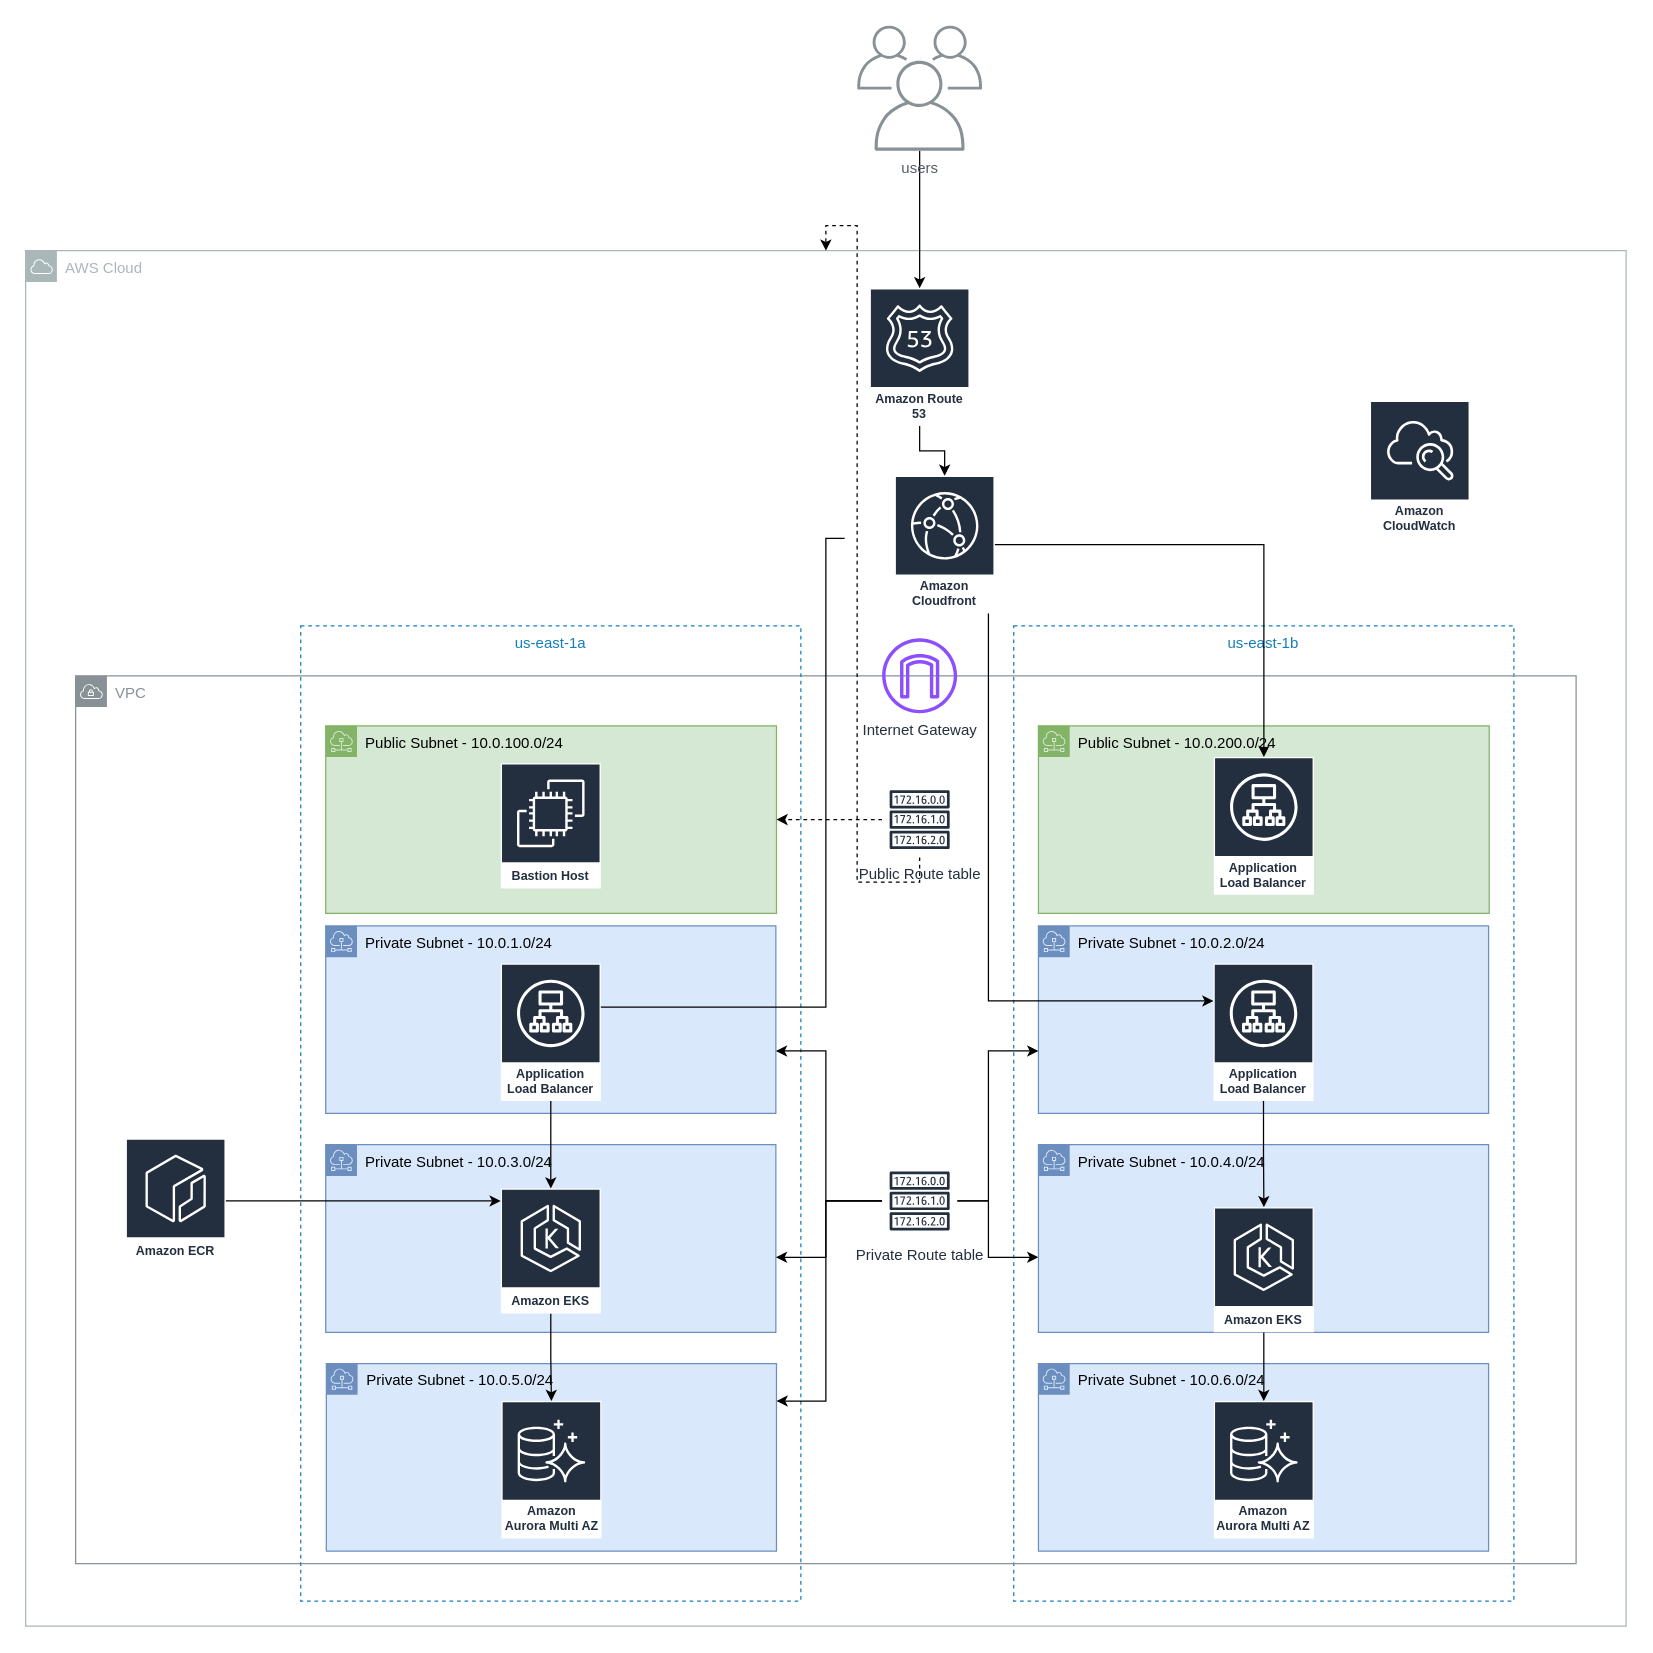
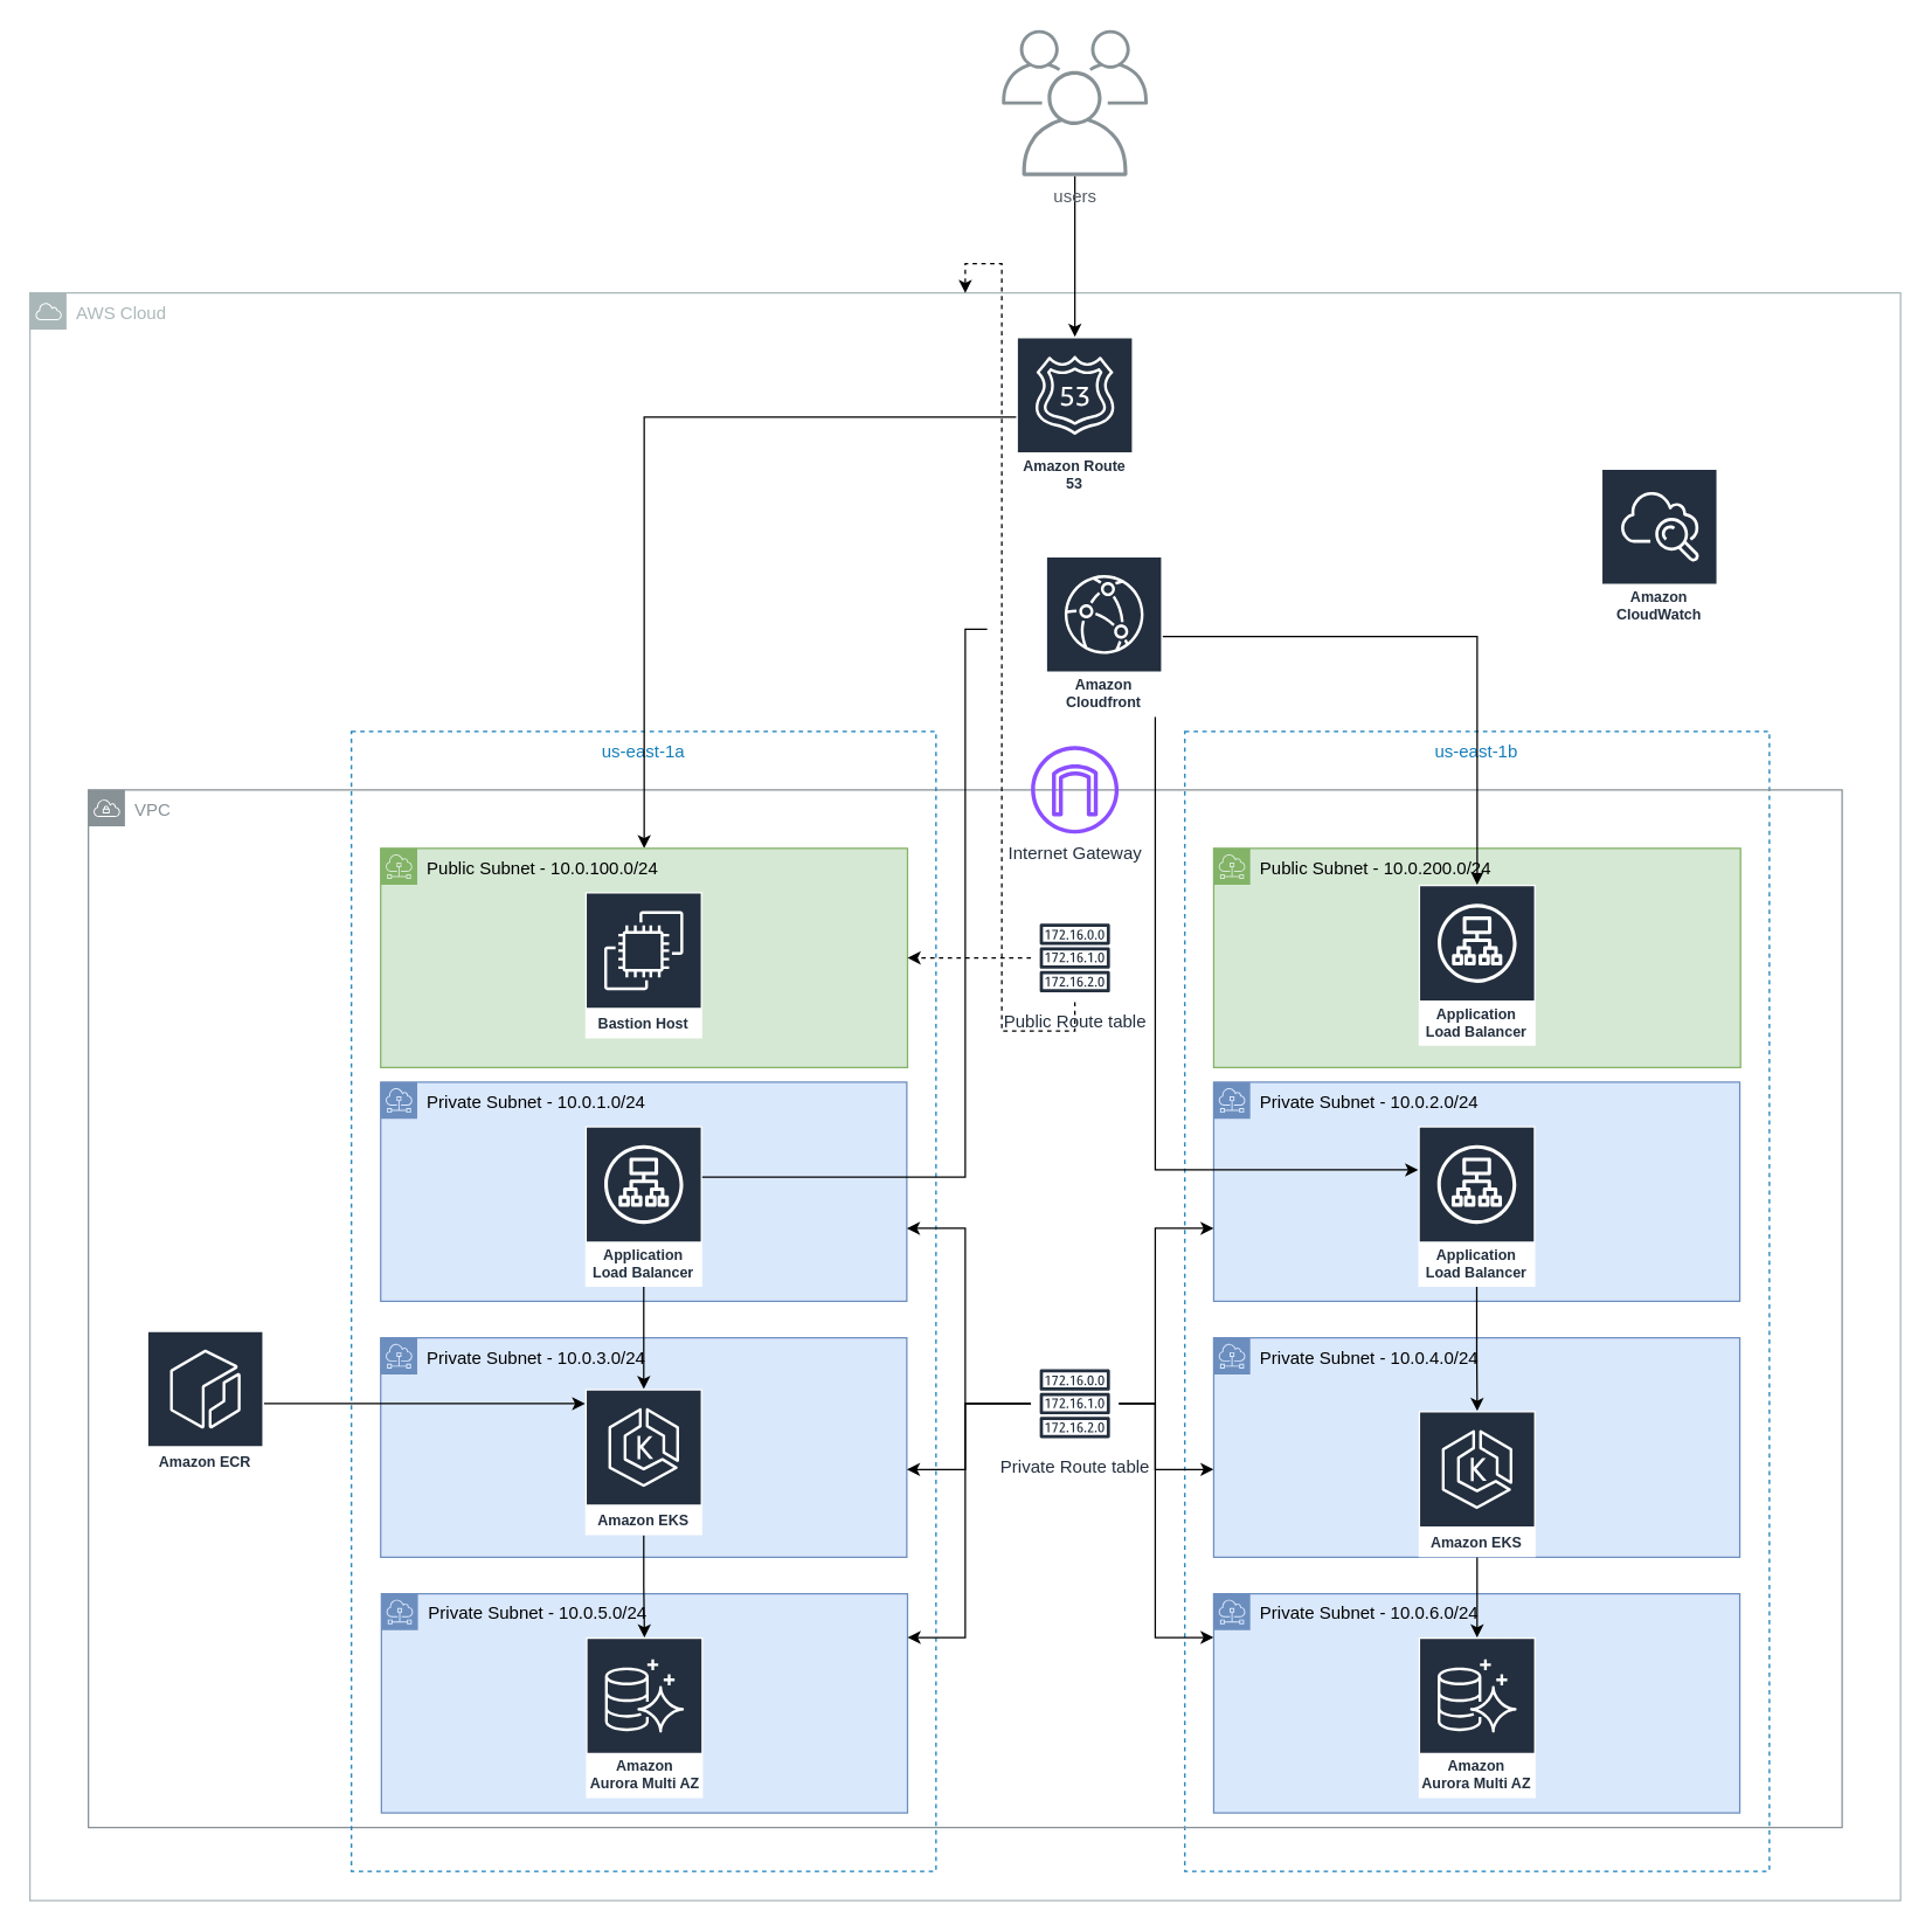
- <mxCell id="14" style="edgeStyle=orthogonalEdgeStyle;rounded=0;orthogonalLoop=1;jettySize=auto;html=1;" parent="1" source="15" target="19" edge="1"><mxGeometry relative="1" as="geometry" /></mxCell>
+ <mxCell id="14" style="edgeStyle=orthogonalEdgeStyle;rounded=0;orthogonalLoop=1;jettySize=auto;html=1;" parent="1" source="15" target="36" edge="1"><mxGeometry relative="1" as="geometry" /></mxCell>
+ <mxCell id="32" style="edgeStyle=orthogonalEdgeStyle;rounded=0;orthogonalLoop=1;jettySize=auto;html=1;" parent="1" source="33" target="41" edge="1"><mxGeometry relative="1" as="geometry"><Array as="points"><mxPoint x="790" y="960" /><mxPoint x="790" y="1120" /></Array></mxGeometry></mxCell>
